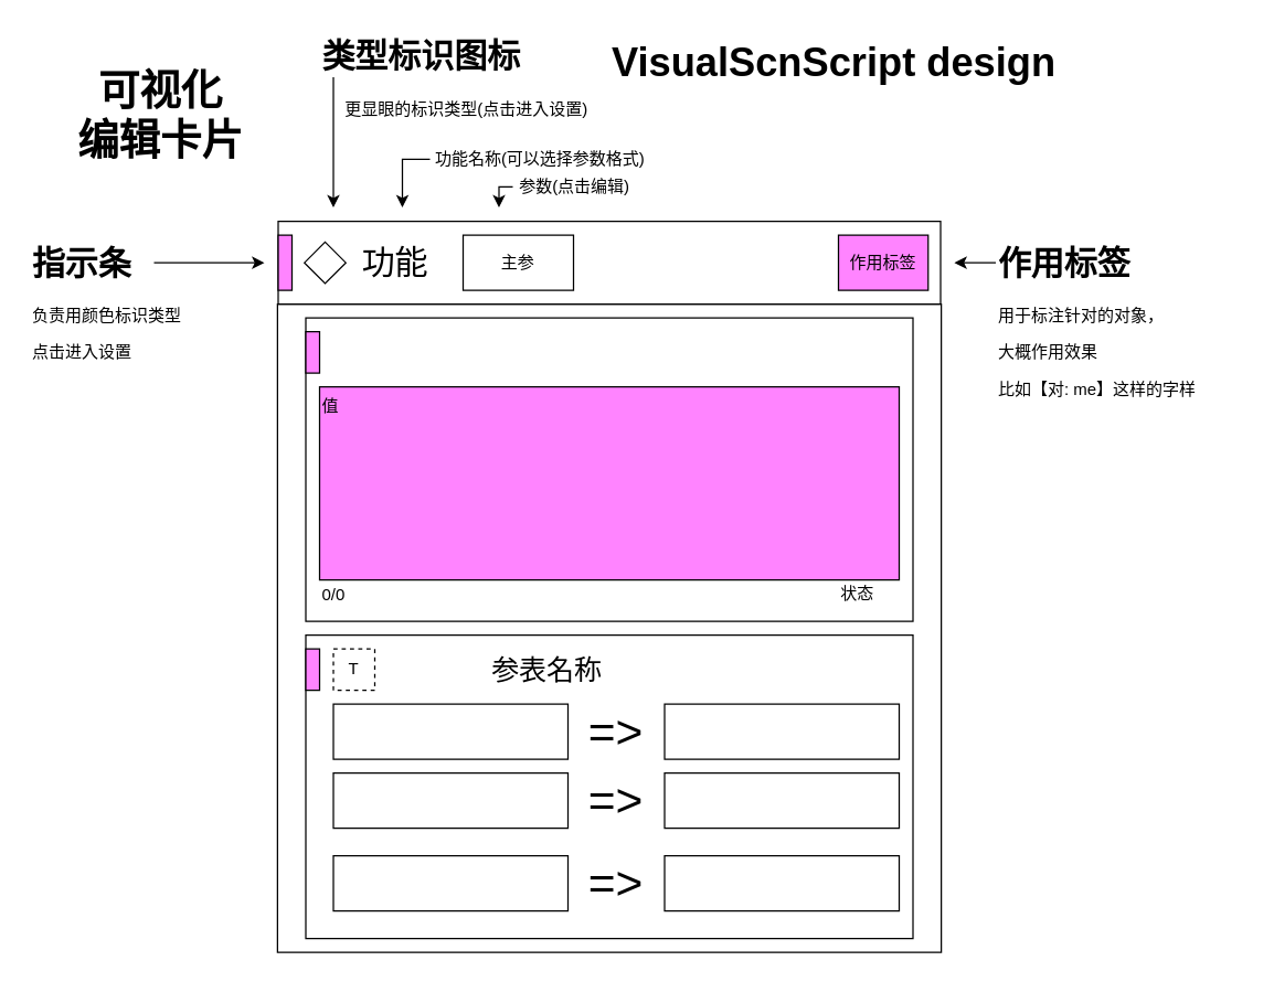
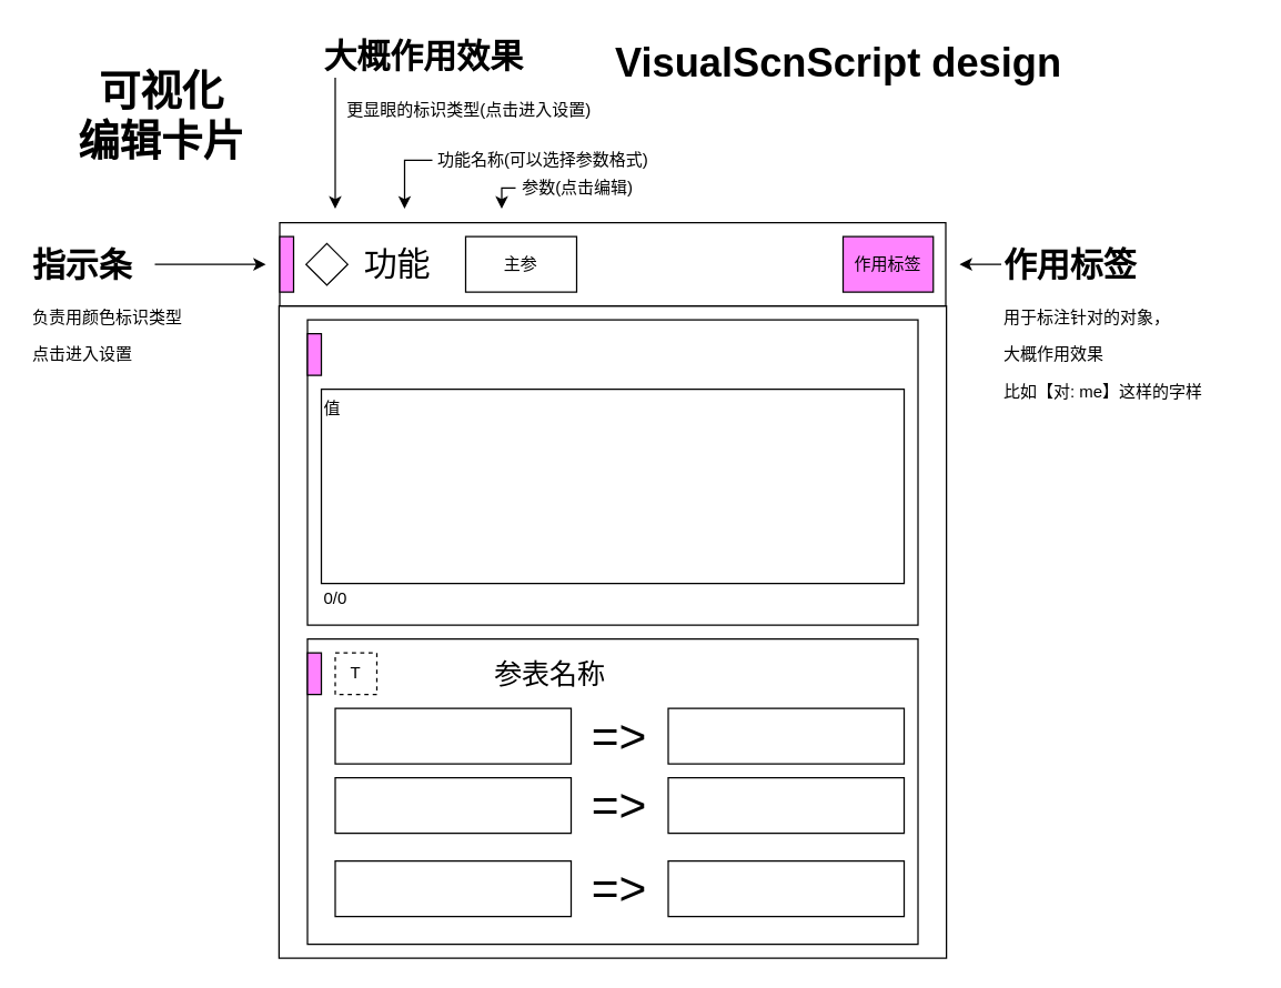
- <mxCell id="34" value="&lt;h1 style=&quot;margin-top: 0px;&quot;&gt;类型标识图标&lt;/h1&gt;&lt;p&gt;&amp;nbsp; &amp;nbsp; &amp;nbsp;更显眼的标识类型(点击进入设置)&lt;/p&gt;" style="text;html=1;whiteSpace=wrap;overflow=hidden;rounded=0;" vertex="1" parent="1"><mxGeometry x="231" width="200" height="80" as="geometry" y="20" /></mxCell>
+ <mxCell id="34" value="&lt;h1 style=&quot;margin-top: 0px;&quot;&gt;大概作用效果&lt;/h1&gt;&lt;p&gt;&amp;nbsp; &amp;nbsp; &amp;nbsp;更显眼的标识类型(点击进入设置)&lt;/p&gt;" style="text;html=1;whiteSpace=wrap;overflow=hidden;rounded=0;" vertex="1" parent="1"><mxGeometry x="231" width="200" height="80" as="geometry" y="20" /></mxCell>
- <mxCell id="20" value="值" style="rounded=0;whiteSpace=wrap;html=1;align=left;verticalAlign=top;fillColor=#ff84ff;" vertex="1" parent="18"><mxGeometry x="10" y="50" width="420" height="140" as="geometry" /></mxCell>
+ <mxCell id="20" value="值" style="rounded=0;whiteSpace=wrap;html=1;align=left;verticalAlign=top;" vertex="1" parent="18"><mxGeometry x="10" y="50" width="420" height="140" as="geometry" /></mxCell>
- <mxCell id="22" value="状态" style="text;html=1;align=center;verticalAlign=middle;whiteSpace=wrap;rounded=0;" vertex="1" parent="18"><mxGeometry x="370" y="190" width="60" height="20" as="geometry" /></mxCell>
